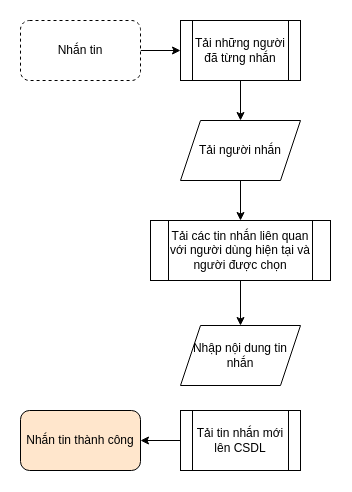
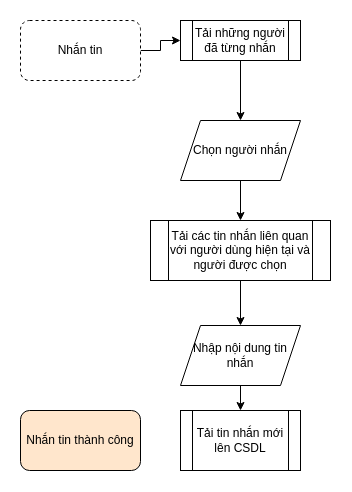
- <mxCell id="6" value="Tải những người đã từng nhắn" style="shape=process;whiteSpace=wrap;html=1;backgroundOutline=1;" vertex="1" parent="1"><mxGeometry x="180" y="20" width="120" height="60" as="geometry" /></mxCell>
+ <mxCell id="6" value="Tải những người đã từng nhắn" style="shape=process;whiteSpace=wrap;html=1;backgroundOutline=1;" vertex="1" parent="1"><mxGeometry x="180" y="20" width="120" height="40" as="geometry" /></mxCell>
- <mxCell id="8" value="Tải người nhắn" style="shape=parallelogram;perimeter=parallelogramPerimeter;whiteSpace=wrap;html=1;fixedSize=1;" vertex="1" parent="1"><mxGeometry x="180" y="120" width="120" height="60" as="geometry" /></mxCell>
+ <mxCell id="8" value="Chọn người nhắn" style="shape=parallelogram;perimeter=parallelogramPerimeter;whiteSpace=wrap;html=1;fixedSize=1;" vertex="1" parent="1"><mxGeometry x="180" y="120" width="120" height="60" as="geometry" /></mxCell>
+ <mxCell id="11" style="edgeStyle=orthogonalEdgeStyle;rounded=0;orthogonalLoop=1;jettySize=auto;html=1;exitX=0.5;exitY=1;exitDx=0;exitDy=0;entryX=0.5;entryY=0;entryDx=0;entryDy=0;" edge="1" parent="1" source="12" target="14"><mxGeometry relative="1" as="geometry" /></mxCell>
- <mxCell id="13" style="edgeStyle=orthogonalEdgeStyle;rounded=0;orthogonalLoop=1;jettySize=auto;html=1;exitX=0;exitY=0.5;exitDx=0;exitDy=0;entryX=1;entryY=0.5;entryDx=0;entryDy=0;" edge="1" parent="1" source="14" target="4"><mxGeometry relative="1" as="geometry" /></mxCell>
